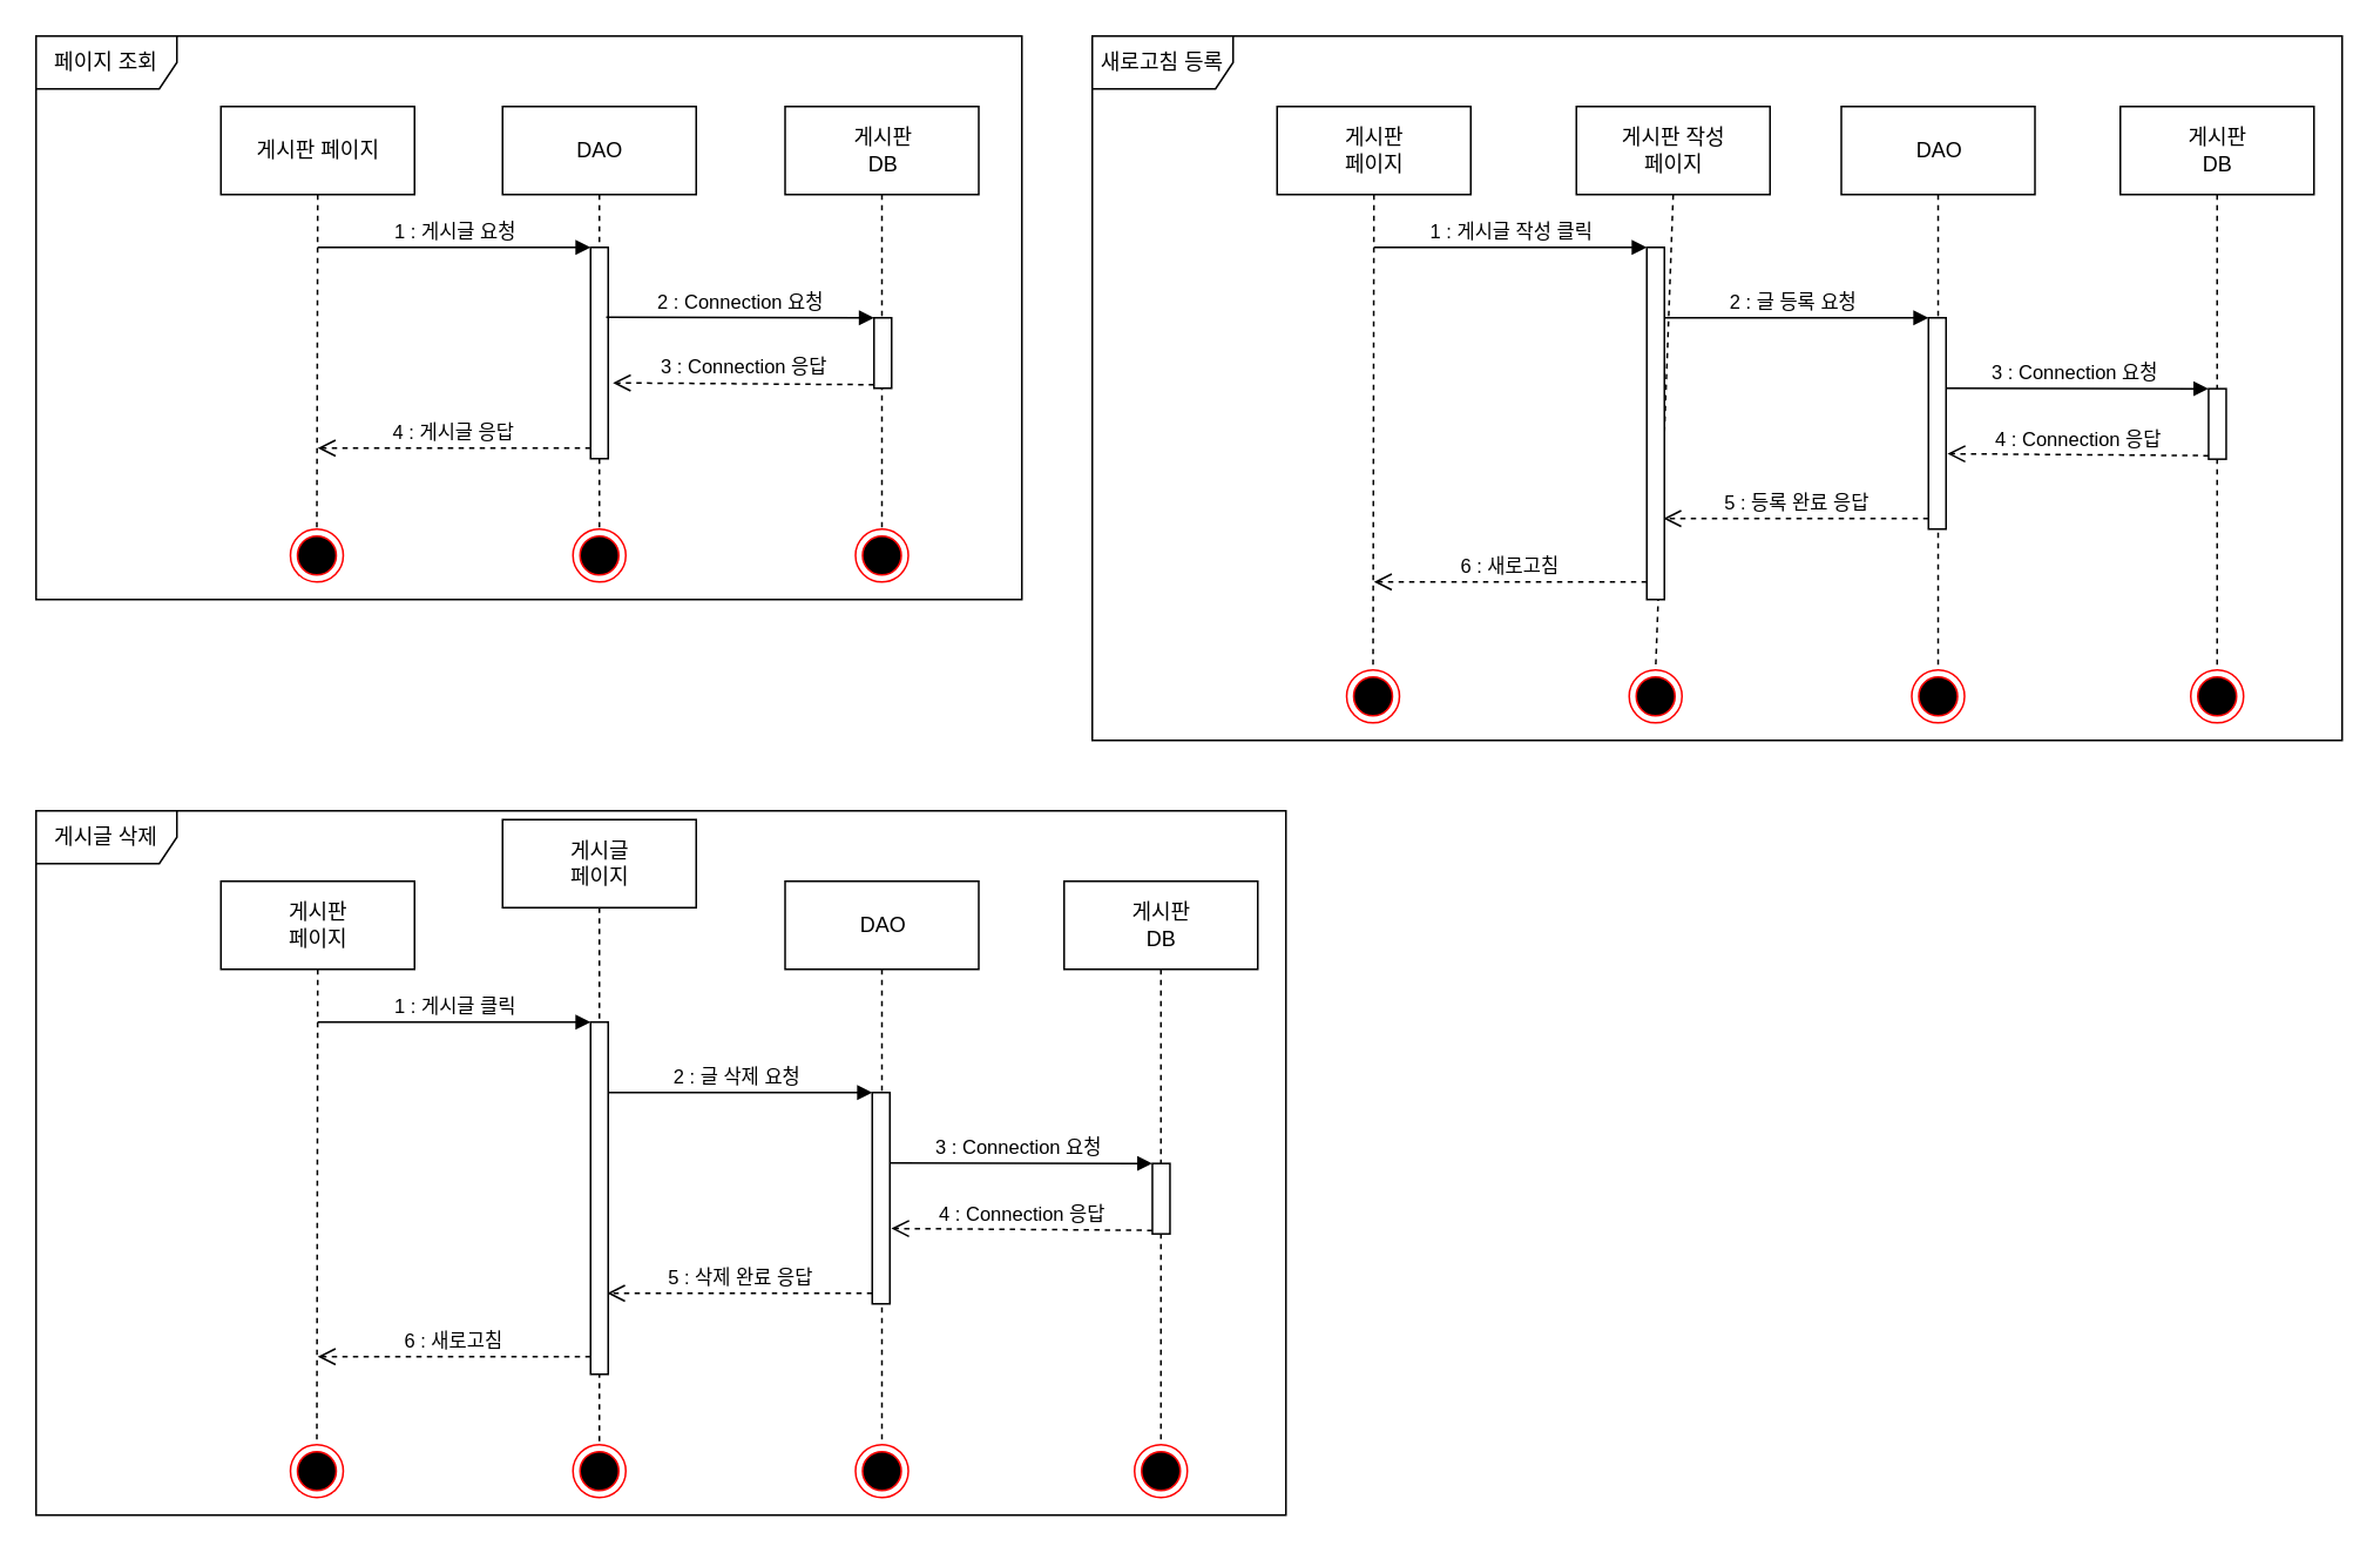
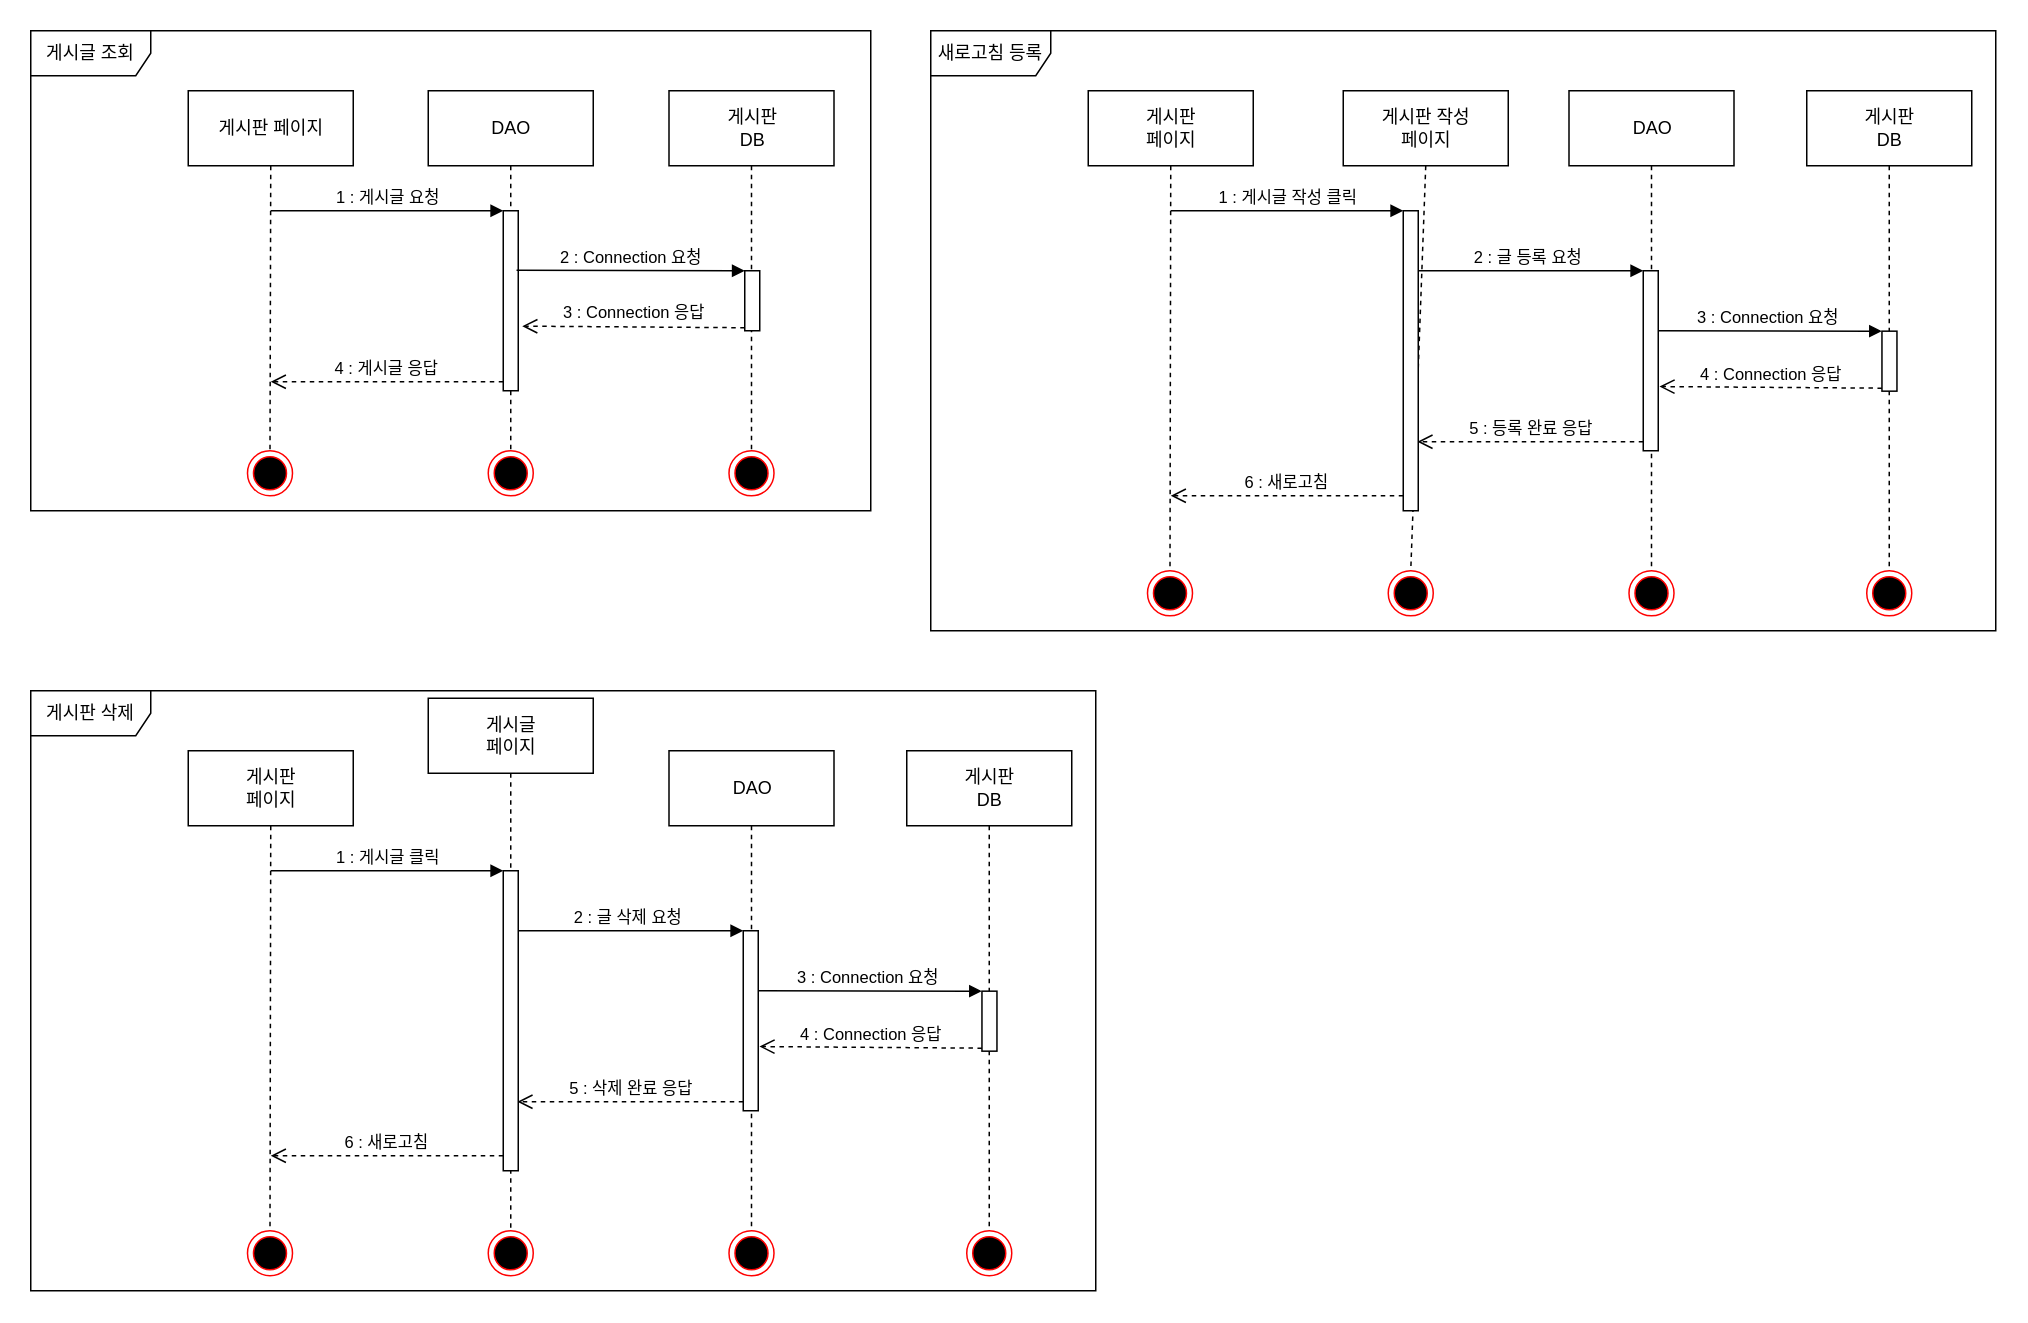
- <mxCell id="2" value="페이지 조회" style="shape=umlFrame;whiteSpace=wrap;html=1;width=80;height=30;" vertex="1" parent="1"><mxGeometry x="20" y="20" width="560" height="320" as="geometry" /></mxCell>
+ <mxCell id="2" value="게시글 조회" style="shape=umlFrame;whiteSpace=wrap;html=1;width=80;height=30;" vertex="1" parent="1"><mxGeometry x="20" y="20" width="560" height="320" as="geometry" /></mxCell>
- <mxCell id="40" value="게시글 삭제" style="shape=umlFrame;whiteSpace=wrap;html=1;width=80;height=30;" vertex="1" parent="1"><mxGeometry x="20" y="460" width="710" height="400" as="geometry" /></mxCell>
+ <mxCell id="40" value="게시판 삭제" style="shape=umlFrame;whiteSpace=wrap;html=1;width=80;height=30;" vertex="1" parent="1"><mxGeometry x="20" y="460" width="710" height="400" as="geometry" /></mxCell>
